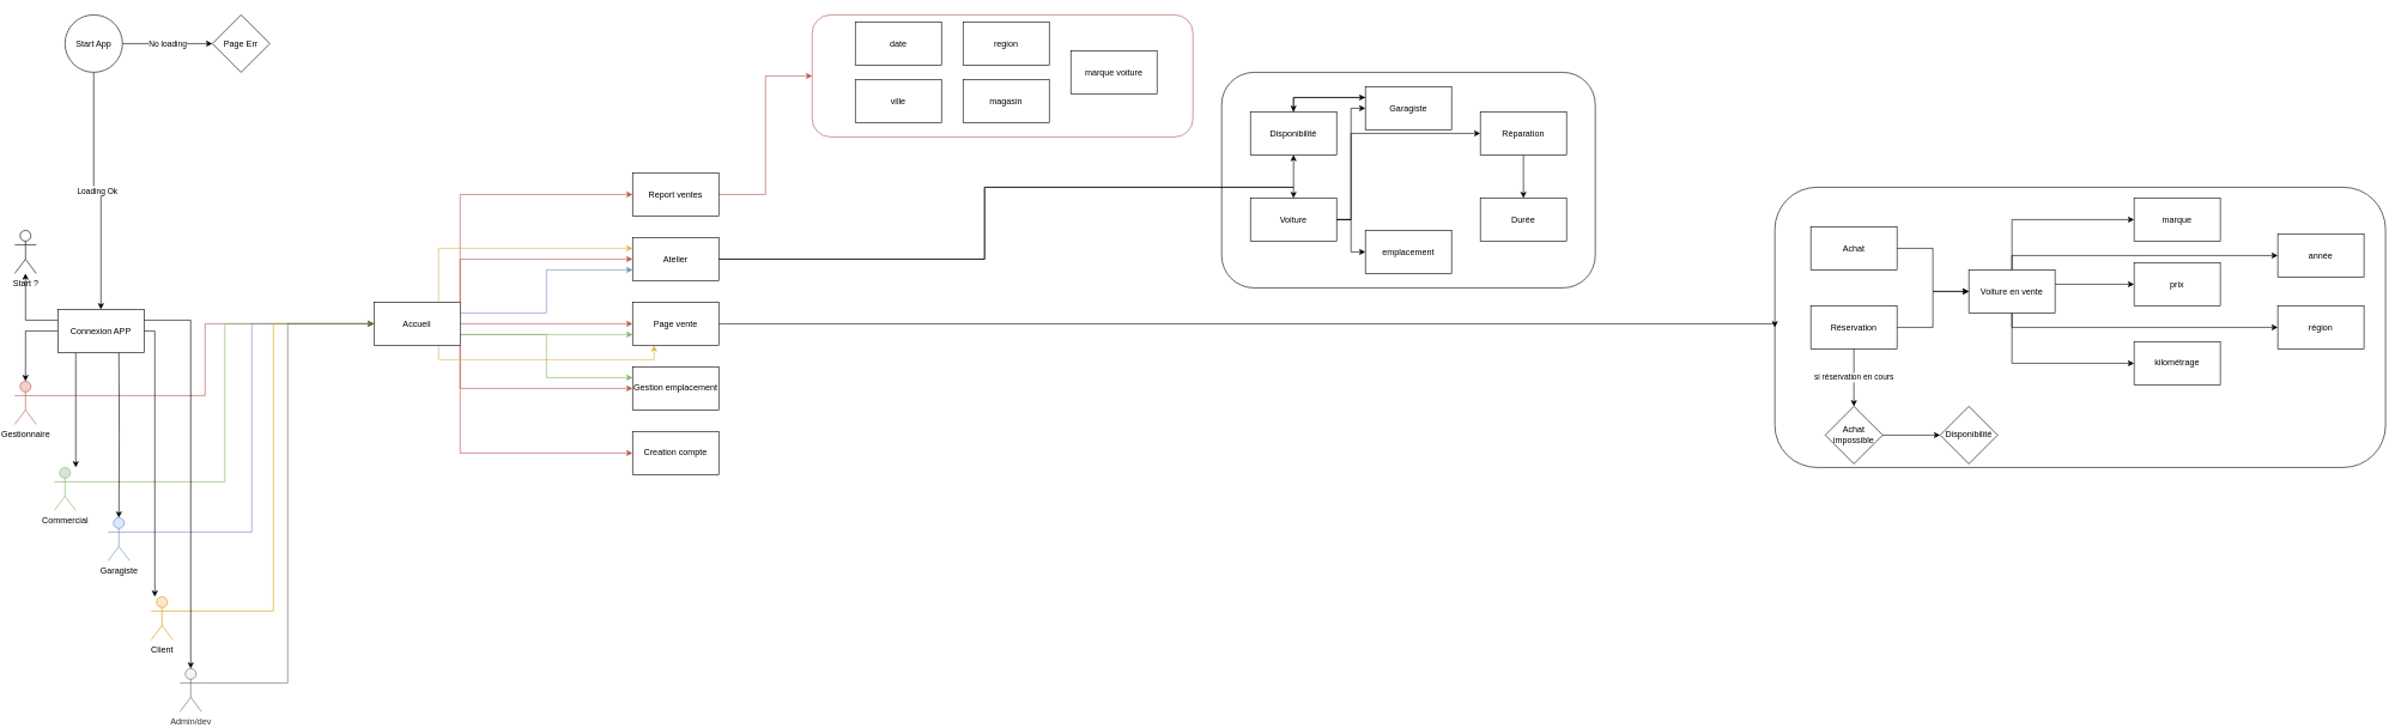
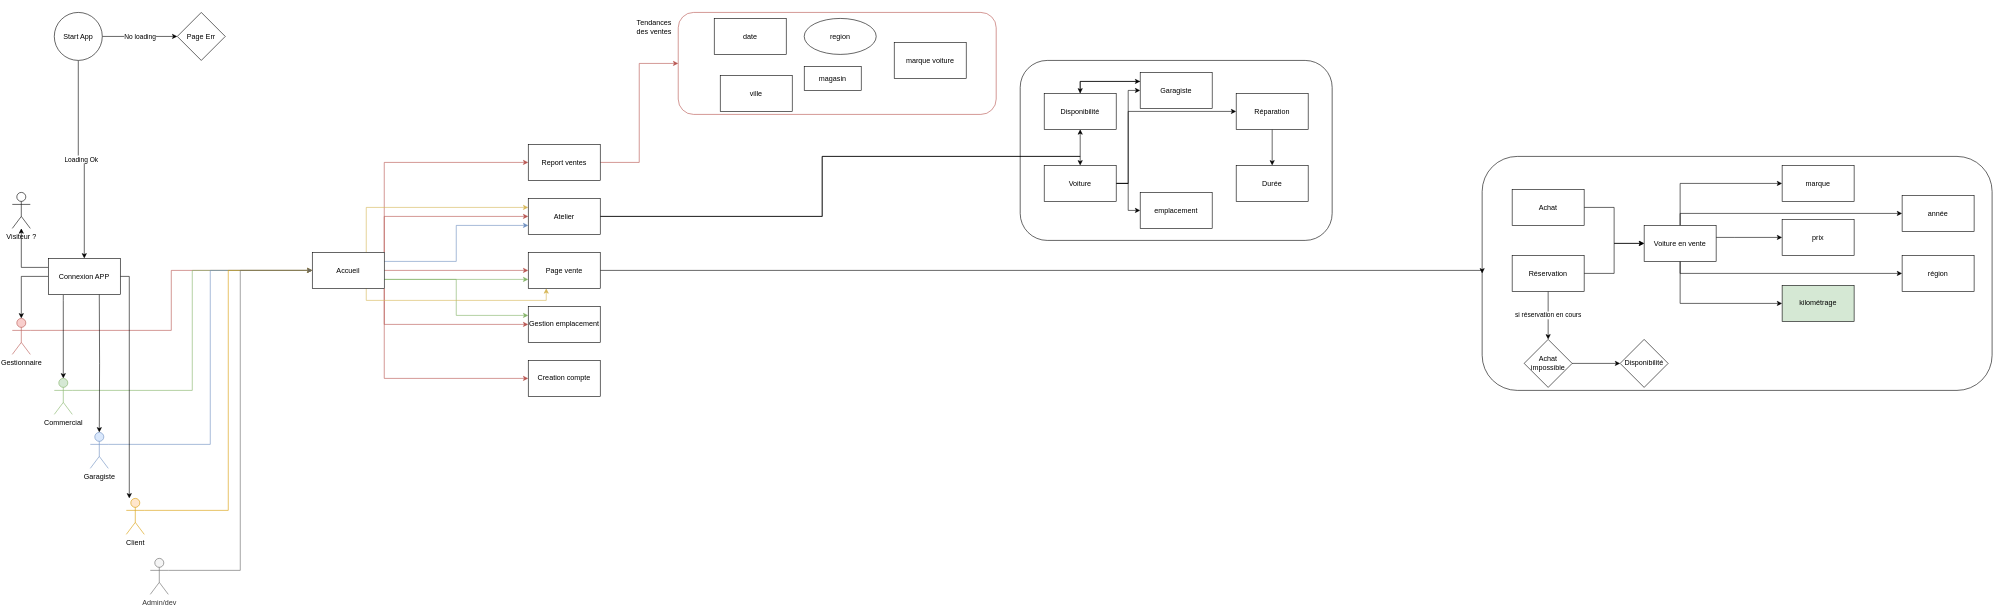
+ <mxCell id="49" value="Tendances des ventes" style="text;html=1;strokeColor=none;fillColor=none;align=center;verticalAlign=middle;whiteSpace=wrap;rounded=0;" vertex="1" parent="1"><mxGeometry x="1060" y="30" width="60" height="30" as="geometry" /></mxCell>
- <mxCell id="44" value="region" style="rounded=0;whiteSpace=wrap;html=1;" vertex="1" parent="1"><mxGeometry x="1340" y="30" width="120" height="60" as="geometry" /></mxCell>
+ <mxCell id="44" value="region" style="ellipse;whiteSpace=wrap;html=1;" vertex="1" parent="1"><mxGeometry x="1340" y="30" width="120" height="60" as="geometry" /></mxCell>
- <mxCell id="47" value="ville" style="rounded=0;whiteSpace=wrap;html=1;" vertex="1" parent="1"><mxGeometry x="1190" y="110" width="120" height="60" as="geometry" /></mxCell>
+ <mxCell id="47" value="ville" style="rounded=0;whiteSpace=wrap;html=1;" vertex="1" parent="1"><mxGeometry x="1200" y="125" width="120" height="60" as="geometry" /></mxCell>
- <mxCell id="45" value="magasin" style="rounded=0;whiteSpace=wrap;html=1;" vertex="1" parent="1"><mxGeometry x="1340" y="110" width="120" height="60" as="geometry" /></mxCell>
+ <mxCell id="45" value="magasin" style="rounded=0;whiteSpace=wrap;html=1;" vertex="1" parent="1"><mxGeometry x="1340" y="110" width="95" height="40" as="geometry" /></mxCell>
- <mxCell id="10" value="Start ?" style="shape=umlActor;verticalLabelPosition=bottom;verticalAlign=top;html=1;outlineConnect=0;" vertex="1" parent="1"><mxGeometry x="20" y="320" width="30" height="60" as="geometry" /></mxCell>
+ <mxCell id="10" value="Visiteur ?" style="shape=umlActor;verticalLabelPosition=bottom;verticalAlign=top;html=1;outlineConnect=0;" vertex="1" parent="1"><mxGeometry x="20" y="320" width="30" height="60" as="geometry" /></mxCell>
- <mxCell id="16" style="edgeStyle=orthogonalEdgeStyle;rounded=0;orthogonalLoop=1;jettySize=auto;html=1;exitX=1;exitY=0.25;exitDx=0;exitDy=0;" edge="1" parent="1" source="17" target="43"><mxGeometry relative="1" as="geometry"><mxPoint x="110" y="380" as="targetPoint" /></mxGeometry></mxCell>
- <mxCell id="72" value="kilométrage" style="whiteSpace=wrap;html=1;rounded=0;" vertex="1" parent="1"><mxGeometry x="2970" y="475" width="120" height="60" as="geometry" /></mxCell>
+ <mxCell id="72" value="kilométrage" style="whiteSpace=wrap;html=1;rounded=0;fillColor=#d5e8d4;" vertex="1" parent="1"><mxGeometry x="2970" y="475" width="120" height="60" as="geometry" /></mxCell>
- <mxCell id="5" value="Commercial&lt;br&gt;" style="shape=umlActor;verticalLabelPosition=bottom;verticalAlign=top;html=1;outlineConnect=0;fillColor=#d5e8d4;strokeColor=#82b366;" vertex="1" parent="1"><mxGeometry x="75" y="650" width="30" height="60" as="geometry" /></mxCell>
+ <mxCell id="5" value="Commercial&lt;br&gt;" style="shape=umlActor;verticalLabelPosition=bottom;verticalAlign=top;html=1;outlineConnect=0;fillColor=#d5e8d4;strokeColor=#82b366;" vertex="1" parent="1"><mxGeometry x="90" y="630" width="30" height="60" as="geometry" /></mxCell>
